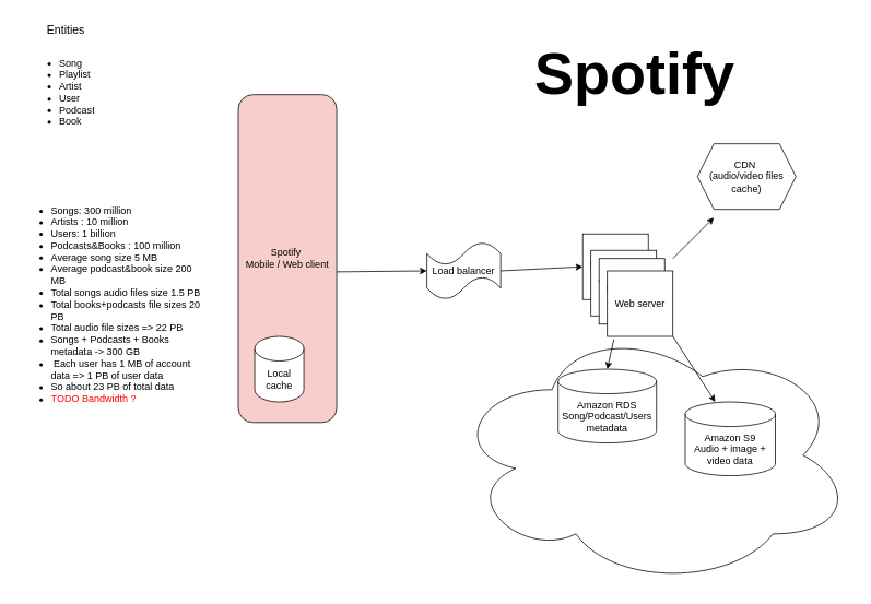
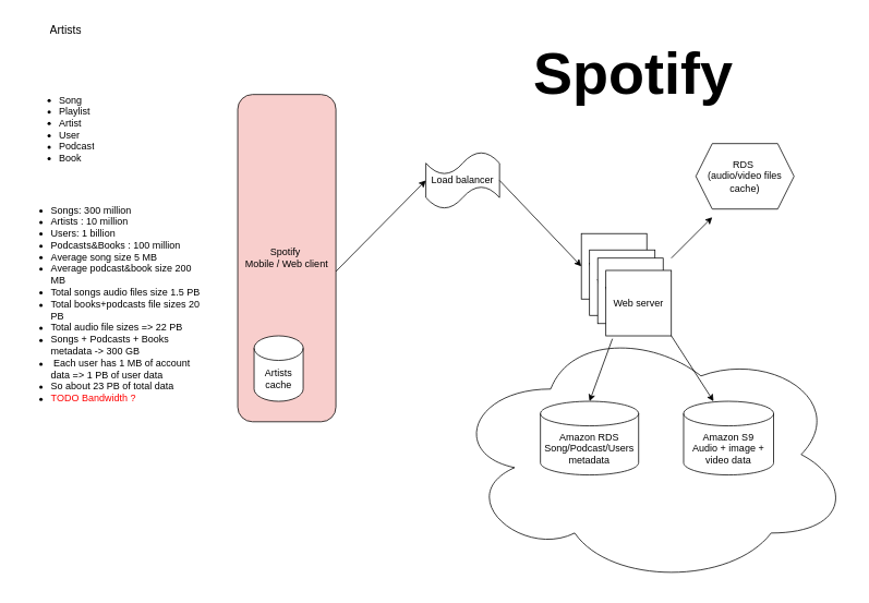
- <mxCell id="4" value="&lt;font style=&quot;font-size: 14px;&quot;&gt;Entities&lt;/font&gt;" style="text;html=1;strokeColor=none;fillColor=none;align=center;verticalAlign=middle;whiteSpace=wrap;overflow=hidden;" vertex="1" parent="1"><mxGeometry x="40" y="25" width="80" height="20" as="geometry" /></mxCell>
+ <mxCell id="4" value="&lt;font style=&quot;font-size: 14px;&quot;&gt;Artists&lt;/font&gt;" style="text;html=1;strokeColor=none;fillColor=none;align=center;verticalAlign=middle;whiteSpace=wrap;overflow=hidden;" vertex="1" parent="1"><mxGeometry x="40" y="25" width="80" height="20" as="geometry" /></mxCell>
- <mxCell id="5" value="&lt;ul&gt;&lt;li&gt;Song&lt;/li&gt;&lt;li&gt;Playlist&lt;/li&gt;&lt;li&gt;Artist&lt;/li&gt;&lt;li&gt;User&lt;/li&gt;&lt;li&gt;Podcast&lt;/li&gt;&lt;li&gt;Book&lt;/li&gt;&lt;/ul&gt;" style="text;strokeColor=none;fillColor=none;html=1;whiteSpace=wrap;verticalAlign=middle;overflow=hidden;" vertex="1" parent="1"><mxGeometry x="30" y="55" width="100" height="110" as="geometry" /></mxCell>
+ <mxCell id="5" value="&lt;ul&gt;&lt;li&gt;Song&lt;/li&gt;&lt;li&gt;Playlist&lt;/li&gt;&lt;li&gt;Artist&lt;/li&gt;&lt;li&gt;User&lt;/li&gt;&lt;li&gt;Podcast&lt;/li&gt;&lt;li&gt;Book&lt;/li&gt;&lt;/ul&gt;" style="text;strokeColor=none;fillColor=none;html=1;whiteSpace=wrap;verticalAlign=middle;overflow=hidden;" vertex="1" parent="1"><mxGeometry x="30" y="100" width="100" height="110" as="geometry" /></mxCell>
- <mxCell id="19" value="CDN&amp;nbsp;&lt;br&gt;(audio/video files cache)" style="shape=hexagon;perimeter=hexagonPerimeter2;whiteSpace=wrap;html=1;fixedSize=1;" vertex="1" parent="1"><mxGeometry x="850" y="175" width="120" height="80" as="geometry" /></mxCell>
+ <mxCell id="19" value="RDS&amp;nbsp;&lt;br&gt;(audio/video files cache)" style="shape=hexagon;perimeter=hexagonPerimeter2;whiteSpace=wrap;html=1;fixedSize=1;" vertex="1" parent="1"><mxGeometry x="850" y="175" width="120" height="80" as="geometry" /></mxCell>
- <mxCell id="14" value="Load balancer" style="shape=tape;whiteSpace=wrap;html=1;" vertex="1" parent="1"><mxGeometry x="520" y="295" width="90" height="70" as="geometry" /></mxCell>
+ <mxCell id="14" value="Load balancer" style="shape=tape;whiteSpace=wrap;html=1;" vertex="1" parent="1"><mxGeometry x="520" y="185" width="90" height="70" as="geometry" /></mxCell>
- <mxCell id="21" value="Local cache" style="shape=cylinder3;whiteSpace=wrap;html=1;boundedLbl=1;backgroundOutline=1;size=15;" vertex="1" parent="1"><mxGeometry x="310" y="410" width="60" height="80" as="geometry" /></mxCell>
+ <mxCell id="21" value="Artists cache" style="shape=cylinder3;whiteSpace=wrap;html=1;boundedLbl=1;backgroundOutline=1;size=15;" vertex="1" parent="1"><mxGeometry x="310" y="410" width="60" height="80" as="geometry" /></mxCell>
- <mxCell id="8" value="Amazon RDS&lt;br&gt;Song/Podcast/Users metadata" style="shape=cylinder3;whiteSpace=wrap;html=1;boundedLbl=1;backgroundOutline=1;size=15;" vertex="1" parent="1"><mxGeometry x="680" y="450" width="120" height="90" as="geometry" /></mxCell>
+ <mxCell id="8" value="Amazon RDS&lt;br&gt;Song/Podcast/Users metadata" style="shape=cylinder3;whiteSpace=wrap;html=1;boundedLbl=1;backgroundOutline=1;size=15;" vertex="1" parent="1"><mxGeometry x="660" y="490" width="120" height="90" as="geometry" /></mxCell>
